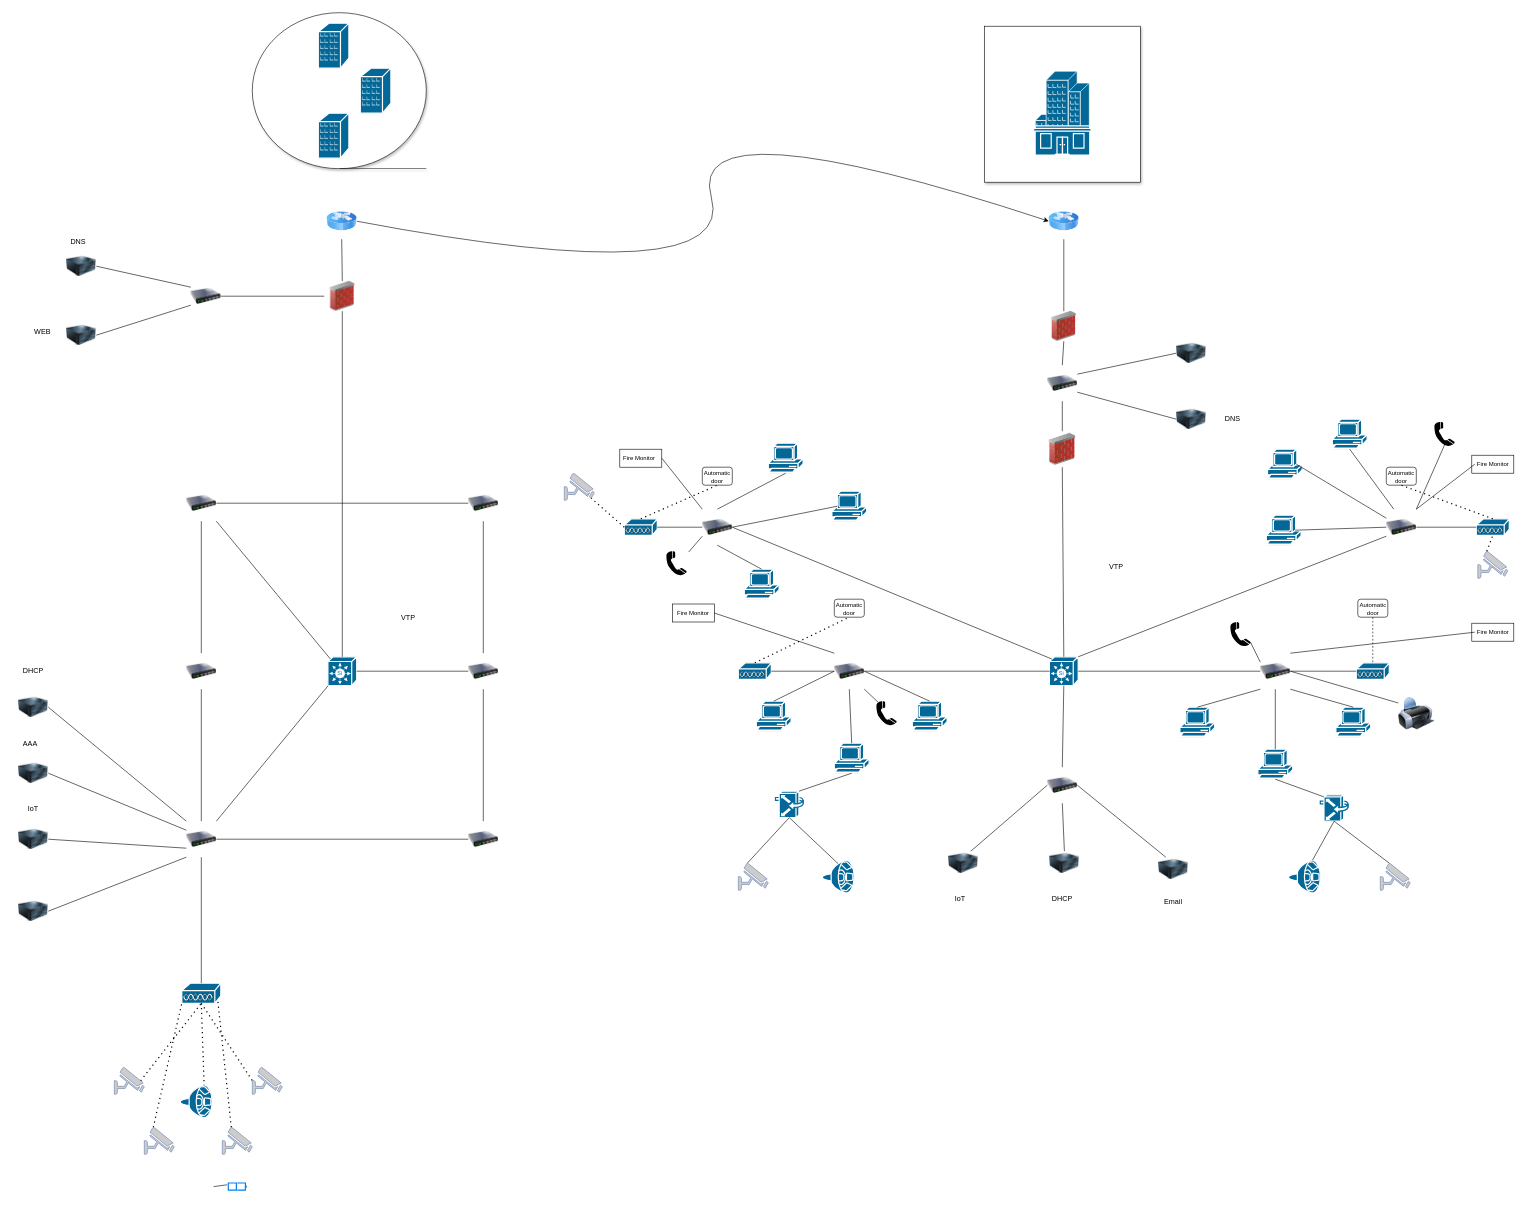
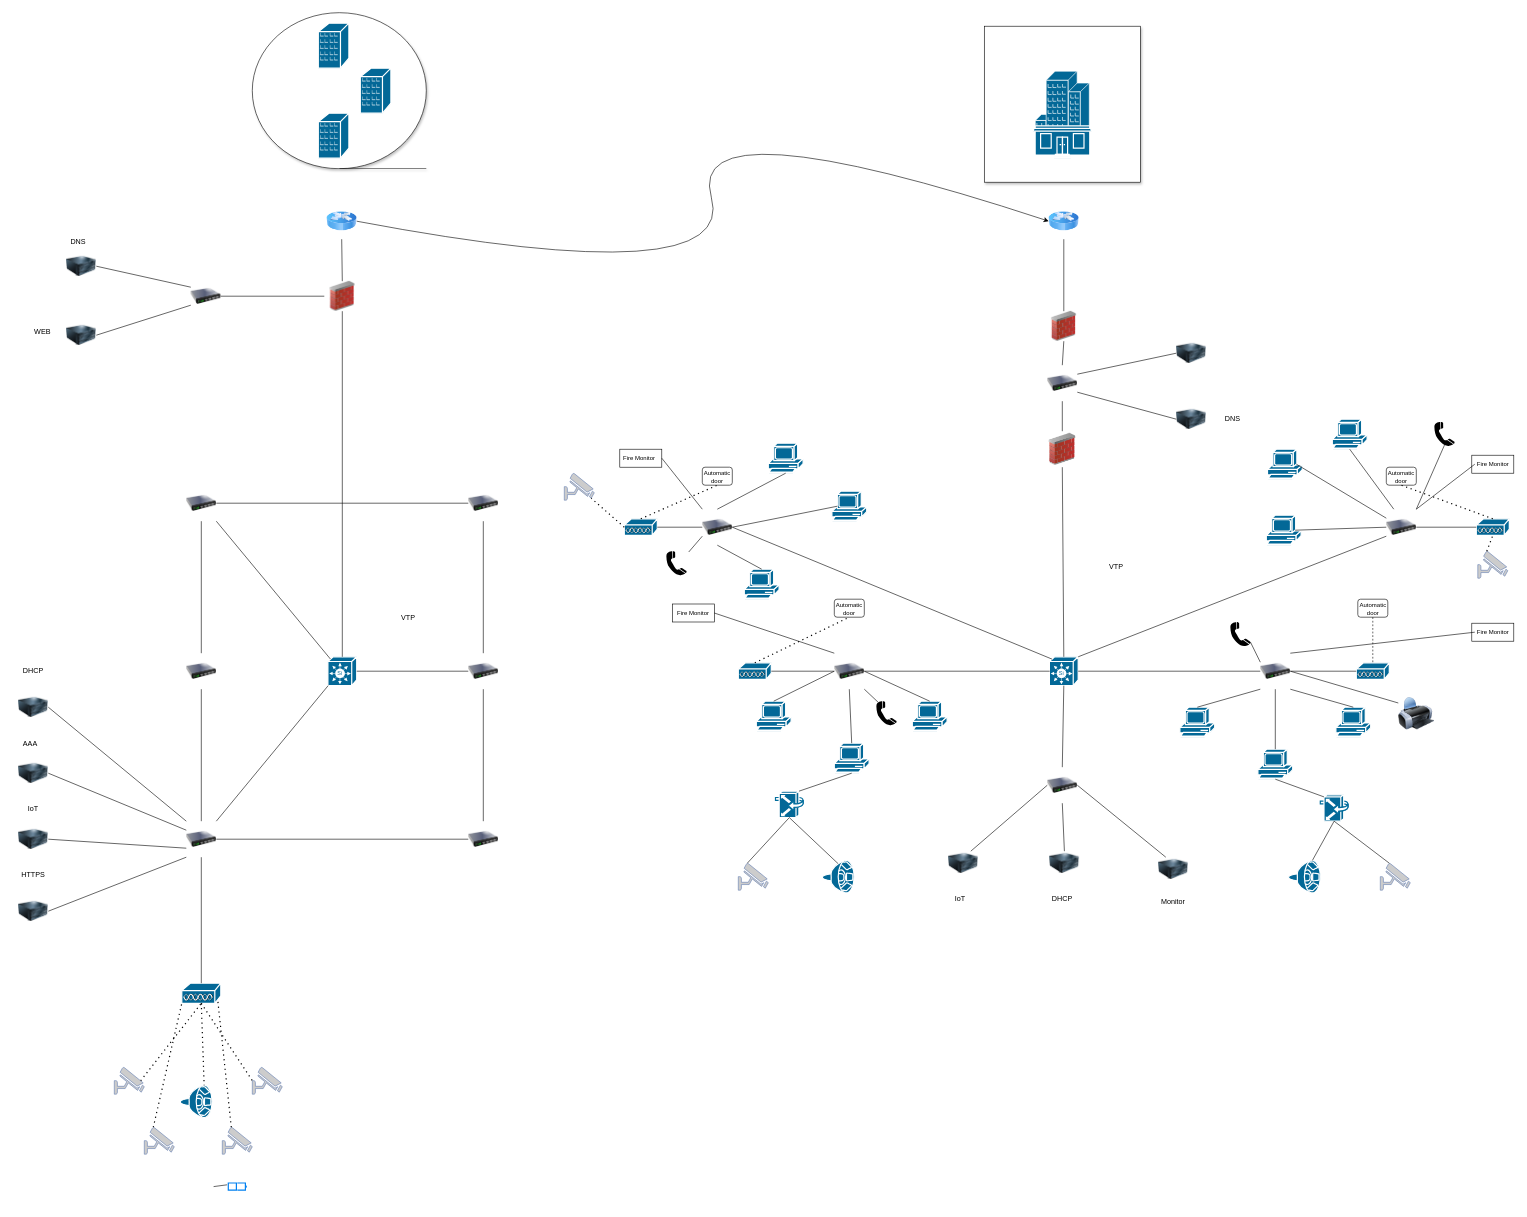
+ <mxCell id="169" value="HTTPS" style="text;html=1;align=center;verticalAlign=middle;whiteSpace=wrap;rounded=0;" vertex="1" parent="1"><mxGeometry x="25" y="1441.5" width="60" height="30" as="geometry" /></mxCell>
- <mxCell id="178" value="Email" style="text;html=1;align=center;verticalAlign=middle;whiteSpace=wrap;rounded=0;" vertex="1" parent="1"><mxGeometry x="1925" y="1487.5" width="60" height="30" as="geometry" /></mxCell>
+ <mxCell id="178" value="Monitor" style="text;html=1;align=center;verticalAlign=middle;whiteSpace=wrap;rounded=0;" vertex="1" parent="1"><mxGeometry x="1925" y="1487.5" width="60" height="30" as="geometry" /></mxCell>
